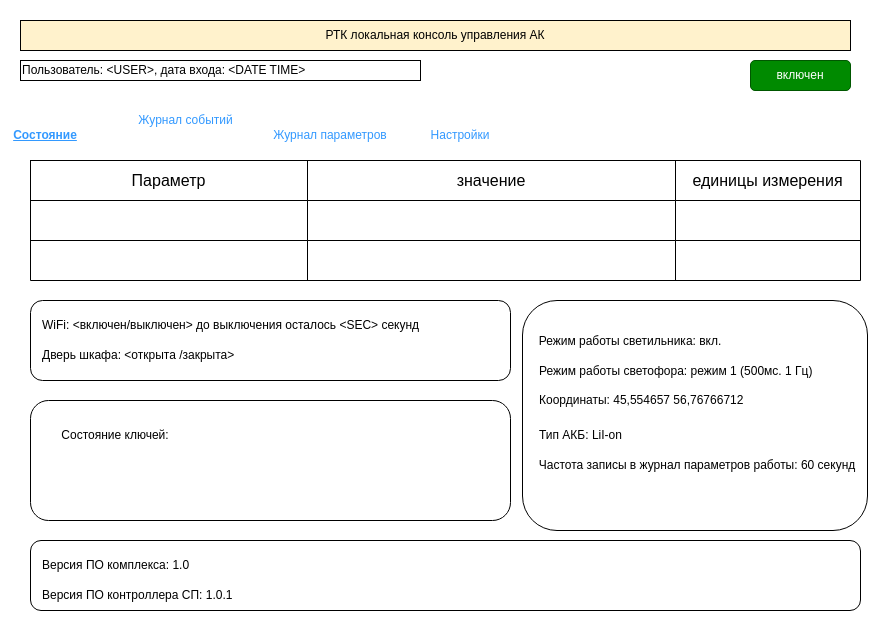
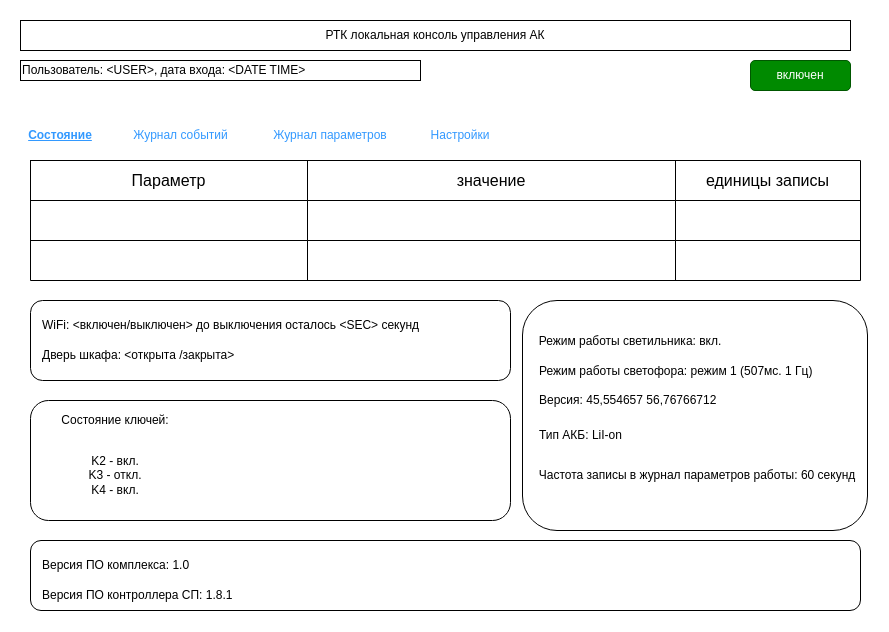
- <mxCell id="19" value="РТК локальная консоль управления АК" style="rounded=0;whiteSpace=wrap;html=1;fillColor=#fff2cc;" vertex="1" parent="1"><mxGeometry x="20" y="20" width="830" height="30" as="geometry" /></mxCell>
+ <mxCell id="19" value="РТК локальная консоль управления АК" style="rounded=0;whiteSpace=wrap;html=1;" vertex="1" parent="1"><mxGeometry x="20" y="20" width="830" height="30" as="geometry" /></mxCell>
- <mxCell id="22" value="Журнал событий" style="text;html=1;align=center;verticalAlign=middle;whiteSpace=wrap;rounded=0;fontColor=#3399FF;fontStyle=0" vertex="1" parent="1"><mxGeometry x="133" y="105" width="105" height="30" as="geometry" /></mxCell>
+ <mxCell id="22" value="Журнал событий" style="text;html=1;align=center;verticalAlign=middle;whiteSpace=wrap;rounded=0;fontColor=#3399FF;fontStyle=0" vertex="1" parent="1"><mxGeometry x="128" y="120" width="105" height="30" as="geometry" /></mxCell>
- <mxCell id="18" value="Состояние" style="text;html=1;align=center;verticalAlign=middle;whiteSpace=wrap;rounded=0;fontColor=#3399FF;fontStyle=5" vertex="1" parent="1"><mxGeometry x="15" y="120" width="60" height="30" as="geometry" /></mxCell>
+ <mxCell id="18" value="Состояние" style="text;html=1;align=center;verticalAlign=middle;whiteSpace=wrap;rounded=0;fontColor=#3399FF;fontStyle=5" vertex="1" parent="1"><mxGeometry x="30" y="120" width="60" height="30" as="geometry" /></mxCell>
- <mxCell id="6" value="единицы измерения" style="shape=partialRectangle;html=1;whiteSpace=wrap;connectable=0;strokeColor=inherit;overflow=hidden;fillColor=none;top=0;left=0;bottom=0;right=0;pointerEvents=1;fontSize=16;" vertex="1" parent="3"><mxGeometry x="645" width="185" height="40" as="geometry"><mxRectangle width="185" height="40" as="alternateBounds" /></mxGeometry></mxCell>
+ <mxCell id="6" value="единицы записы" style="shape=partialRectangle;html=1;whiteSpace=wrap;connectable=0;strokeColor=inherit;overflow=hidden;fillColor=none;top=0;left=0;bottom=0;right=0;pointerEvents=1;fontSize=16;" vertex="1" parent="3"><mxGeometry x="645" width="185" height="40" as="geometry"><mxRectangle width="185" height="40" as="alternateBounds" /></mxGeometry></mxCell>
- <mxCell id="28" value="Режим работы светофора: режим 1 (500мс. 1 Гц)" style="text;html=1;align=left;verticalAlign=middle;whiteSpace=wrap;rounded=0;" vertex="1" parent="1"><mxGeometry x="537" y="356" width="320" height="30" as="geometry" /></mxCell>
+ <mxCell id="28" value="Режим работы светофора: режим 1 (507мс. 1 Гц)" style="text;html=1;align=left;verticalAlign=middle;whiteSpace=wrap;rounded=0;" vertex="1" parent="1"><mxGeometry x="537" y="356" width="320" height="30" as="geometry" /></mxCell>
- <mxCell id="30" value="Координаты: 45,554657 56,76766712" style="text;html=1;align=left;verticalAlign=middle;whiteSpace=wrap;rounded=0;" vertex="1" parent="1"><mxGeometry x="537" y="385" width="283" height="30" as="geometry" /></mxCell>
+ <mxCell id="30" value="Версия: 45,554657 56,76766712" style="text;html=1;align=left;verticalAlign=middle;whiteSpace=wrap;rounded=0;" vertex="1" parent="1"><mxGeometry x="537" y="385" width="283" height="30" as="geometry" /></mxCell>
- <mxCell id="32" value="Состояние ключей:" style="text;html=1;align=center;verticalAlign=middle;whiteSpace=wrap;rounded=0;" vertex="1" parent="1"><mxGeometry y="420" width="150" height="30" as="geometry" x="40" /></mxCell>
+ <mxCell id="32" value="Состояние ключей:" style="text;html=1;align=center;verticalAlign=middle;whiteSpace=wrap;rounded=0;" vertex="1" parent="1"><mxGeometry x="40" y="405" width="150" height="30" as="geometry" /></mxCell>
- <mxCell id="27" value="Частота записы в журнал параметров работы: 60 секунд" style="text;html=1;align=center;verticalAlign=middle;whiteSpace=wrap;rounded=0;" vertex="1" parent="1"><mxGeometry x="532" y="450" width="330" height="30" as="geometry" /></mxCell>
+ <mxCell id="27" value="Частота записы в журнал параметров работы: 60 секунд" style="text;html=1;align=center;verticalAlign=middle;whiteSpace=wrap;rounded=0;" vertex="1" parent="1"><mxGeometry x="532" y="460" width="330" height="30" as="geometry" /></mxCell>
+ <mxCell id="33" value="K2 - вкл.&lt;div&gt;K3 - откл.&lt;/div&gt;&lt;div&gt;K4 - вкл.&lt;/div&gt;" style="text;html=1;align=center;verticalAlign=middle;whiteSpace=wrap;rounded=0;" vertex="1" parent="1"><mxGeometry y="460" width="150" height="30" as="geometry" x="40" /></mxCell>
- <mxCell id="36" value="Версия ПО контроллера СП: 1.0.1" style="text;html=1;align=left;verticalAlign=middle;whiteSpace=wrap;rounded=0;" vertex="1" parent="1"><mxGeometry y="580" width="250" height="30" as="geometry" x="40" /></mxCell>
+ <mxCell id="36" value="Версия ПО контроллера СП: 1.8.1" style="text;html=1;align=left;verticalAlign=middle;whiteSpace=wrap;rounded=0;" vertex="1" parent="1"><mxGeometry y="580" width="250" height="30" as="geometry" x="40" /></mxCell>
